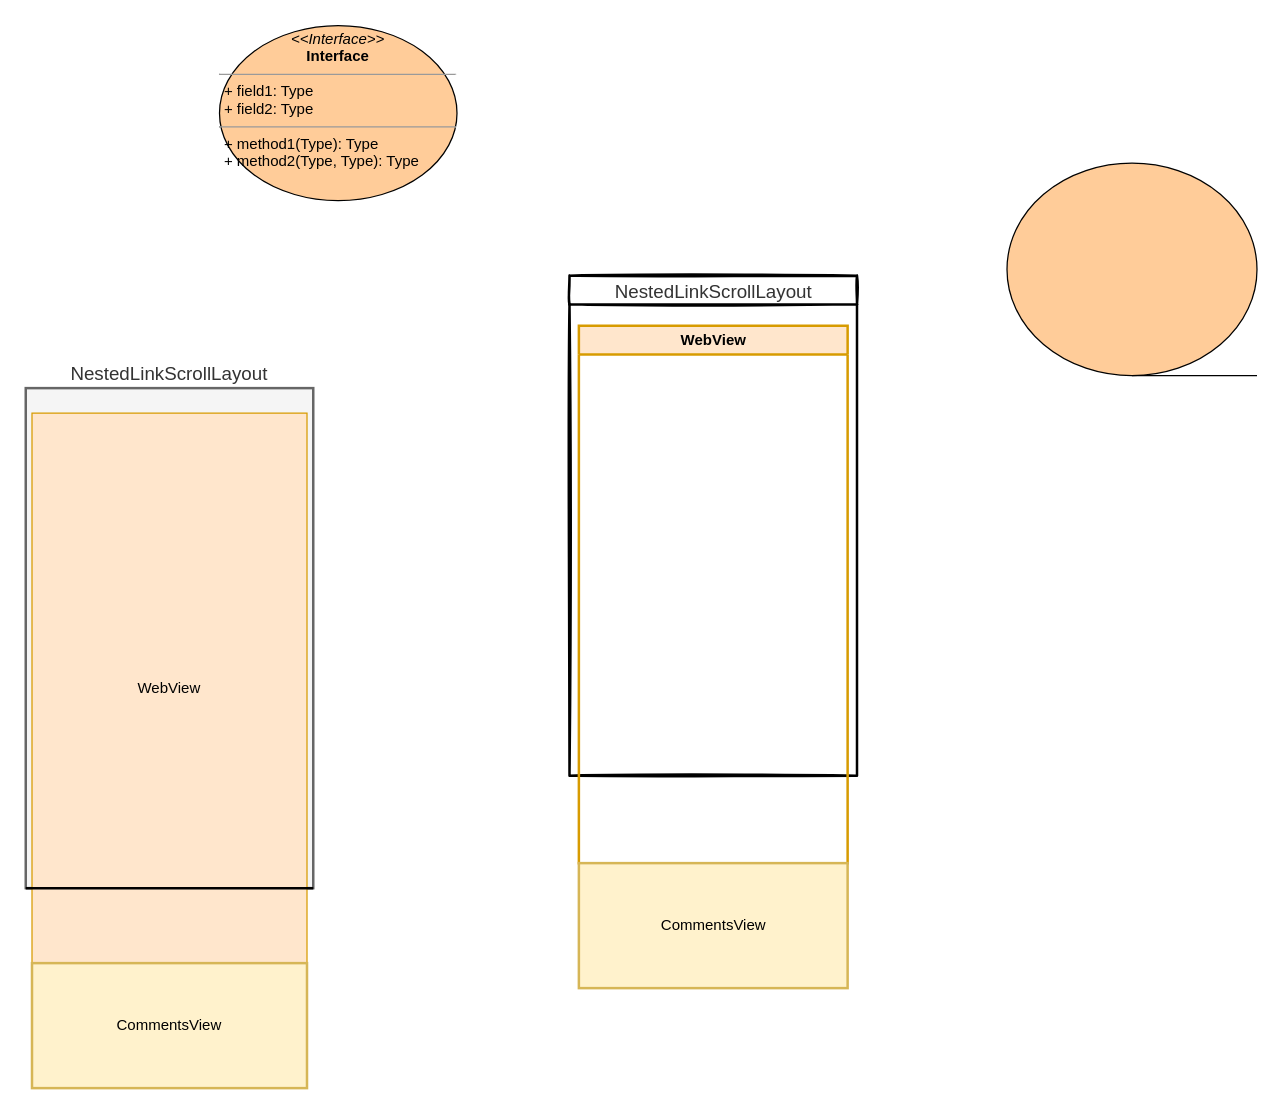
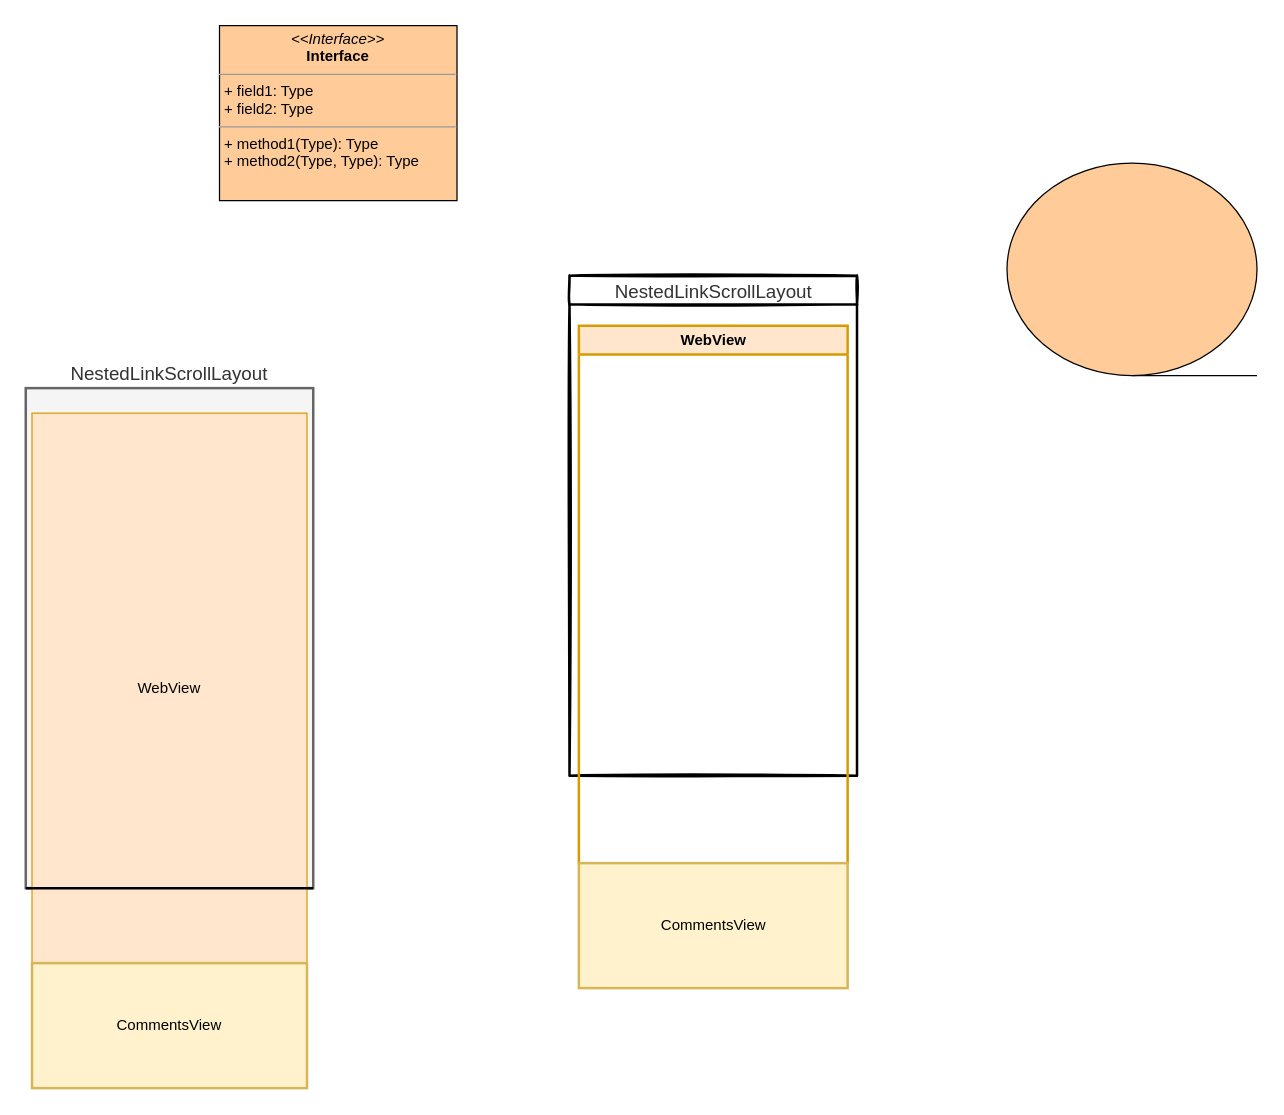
- <mxCell id="2" value="&lt;p style=&quot;margin:0px;margin-top:4px;text-align:center;&quot;&gt;&lt;i&gt;&amp;lt;&amp;lt;Interface&amp;gt;&amp;gt;&lt;/i&gt;&lt;br/&gt;&lt;b&gt;Interface&lt;/b&gt;&lt;/p&gt;&lt;hr size=&quot;1&quot;/&gt;&lt;p style=&quot;margin:0px;margin-left:4px;&quot;&gt;+ field1: Type&lt;br/&gt;+ field2: Type&lt;/p&gt;&lt;hr size=&quot;1&quot;/&gt;&lt;p style=&quot;margin:0px;margin-left:4px;&quot;&gt;+ method1(Type): Type&lt;br/&gt;+ method2(Type, Type): Type&lt;/p&gt;" style="ellipse;verticalAlign=top;align=left;overflow=fill;fontSize=12;fontFamily=Helvetica;html=1;fillColor=#FFCC99;" parent="1" vertex="1"><mxGeometry x="175" y="20" width="190" height="140" as="geometry" /></mxCell>
+ <mxCell id="2" value="&lt;p style=&quot;margin:0px;margin-top:4px;text-align:center;&quot;&gt;&lt;i&gt;&amp;lt;&amp;lt;Interface&amp;gt;&amp;gt;&lt;/i&gt;&lt;br/&gt;&lt;b&gt;Interface&lt;/b&gt;&lt;/p&gt;&lt;hr size=&quot;1&quot;/&gt;&lt;p style=&quot;margin:0px;margin-left:4px;&quot;&gt;+ field1: Type&lt;br/&gt;+ field2: Type&lt;/p&gt;&lt;hr size=&quot;1&quot;/&gt;&lt;p style=&quot;margin:0px;margin-left:4px;&quot;&gt;+ method1(Type): Type&lt;br/&gt;+ method2(Type, Type): Type&lt;/p&gt;" style="verticalAlign=top;align=left;overflow=fill;fontSize=12;fontFamily=Helvetica;html=1;fillColor=#FFCC99;" parent="1" vertex="1"><mxGeometry x="175" y="20" width="190" height="140" as="geometry" /></mxCell>
